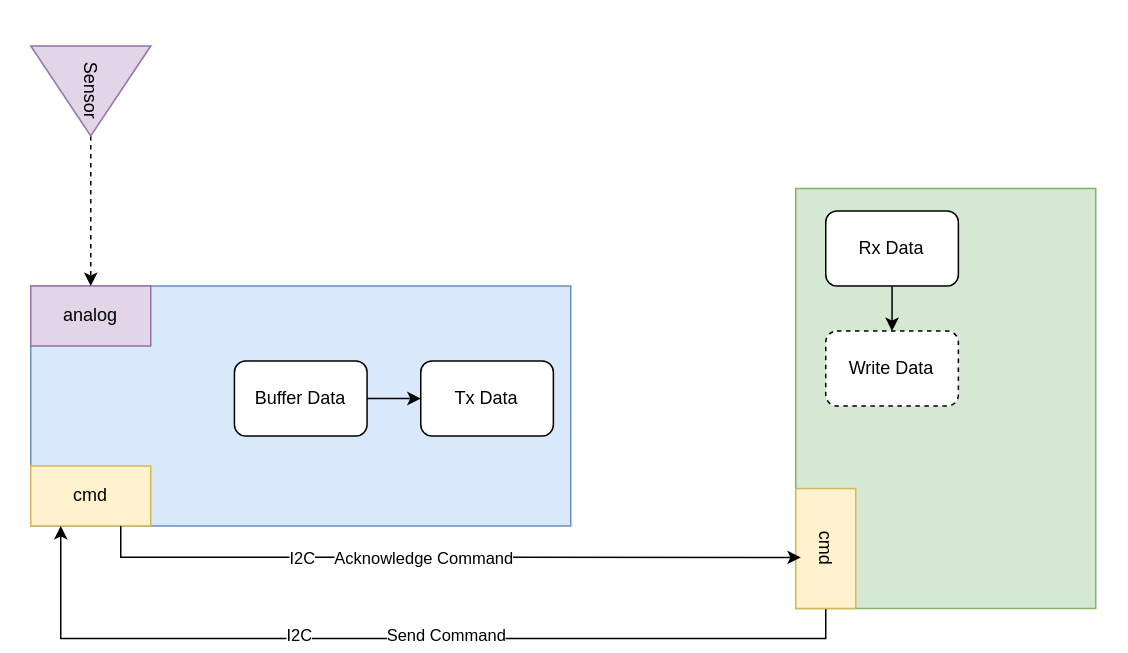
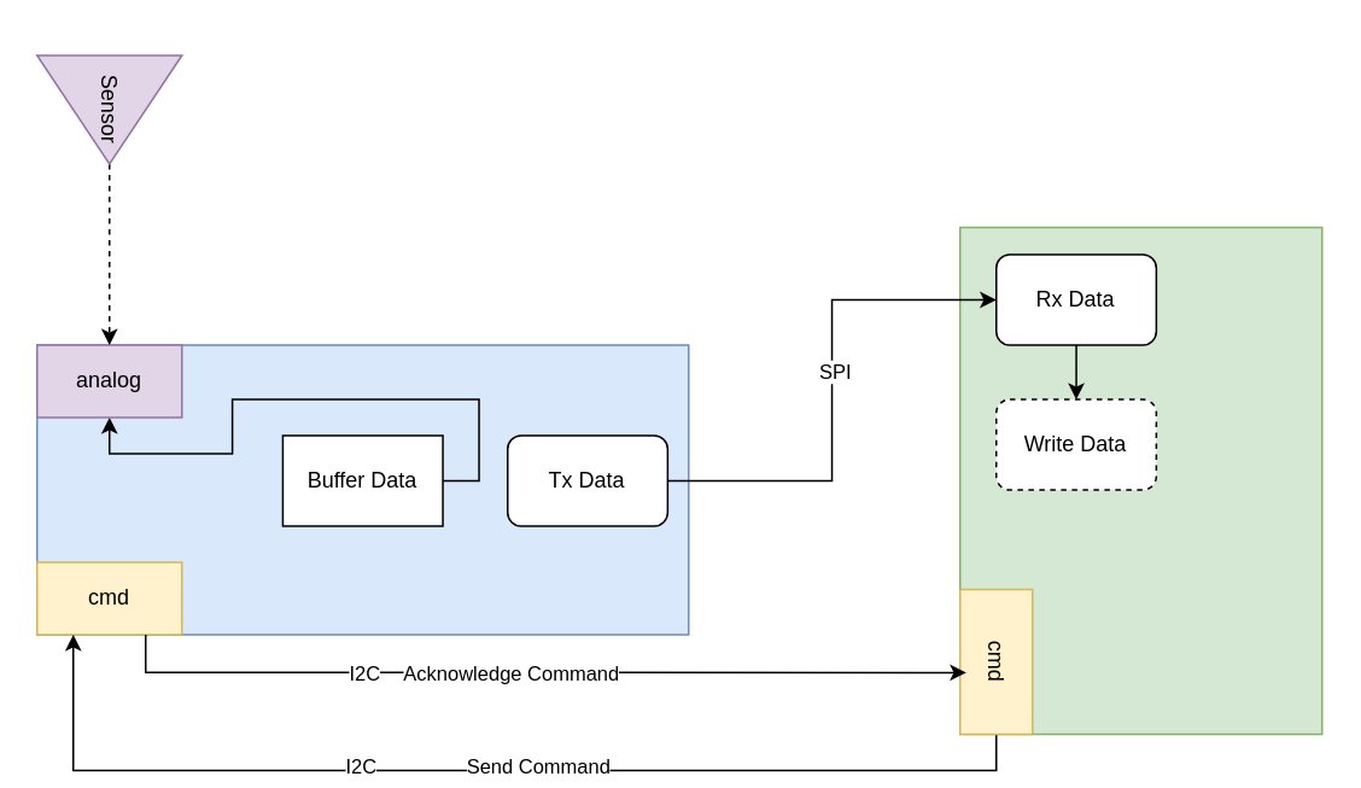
+ <mxCell id="4" style="edgeStyle=orthogonalEdgeStyle;rounded=0;orthogonalLoop=1;jettySize=auto;html=1;exitX=1;exitY=0.5;exitDx=0;exitDy=0;entryX=0;entryY=0.5;entryDx=0;entryDy=0;" edge="1" parent="1" source="20" target="7"><mxGeometry relative="1" as="geometry" /></mxCell>
+ <mxCell id="5" value="SPI" style="edgeLabel;html=1;align=center;verticalAlign=middle;resizable=0;points=[];" vertex="1" connectable="0" parent="4"><mxGeometry x="0.072" y="-1" relative="1" as="geometry"><mxPoint as="offset" /></mxGeometry></mxCell>
- <mxCell id="19" value="Buffer Data" style="rounded=1;whiteSpace=wrap;html=1;" vertex="1" parent="17"><mxGeometry x="125.789" width="88.421" height="50" as="geometry" /></mxCell>
+ <mxCell id="19" value="Buffer Data" style="whiteSpace=wrap;html=1;rounded=0;" vertex="1" parent="17"><mxGeometry x="125.789" width="88.421" height="50" as="geometry" /></mxCell>
- <mxCell id="18" style="edgeStyle=orthogonalEdgeStyle;rounded=0;orthogonalLoop=1;jettySize=auto;html=1;exitX=1;exitY=0.5;exitDx=0;exitDy=0;entryX=0;entryY=0.5;entryDx=0;entryDy=0;" edge="1" parent="17" source="19" target="20"><mxGeometry relative="1" as="geometry" /></mxCell>
+ <mxCell id="18" style="edgeStyle=orthogonalEdgeStyle;rounded=0;orthogonalLoop=1;jettySize=auto;html=1;exitX=1;exitY=0.5;exitDx=0;exitDy=0;" edge="1" parent="17" source="19" target="21"><mxGeometry relative="1" as="geometry" /></mxCell>
